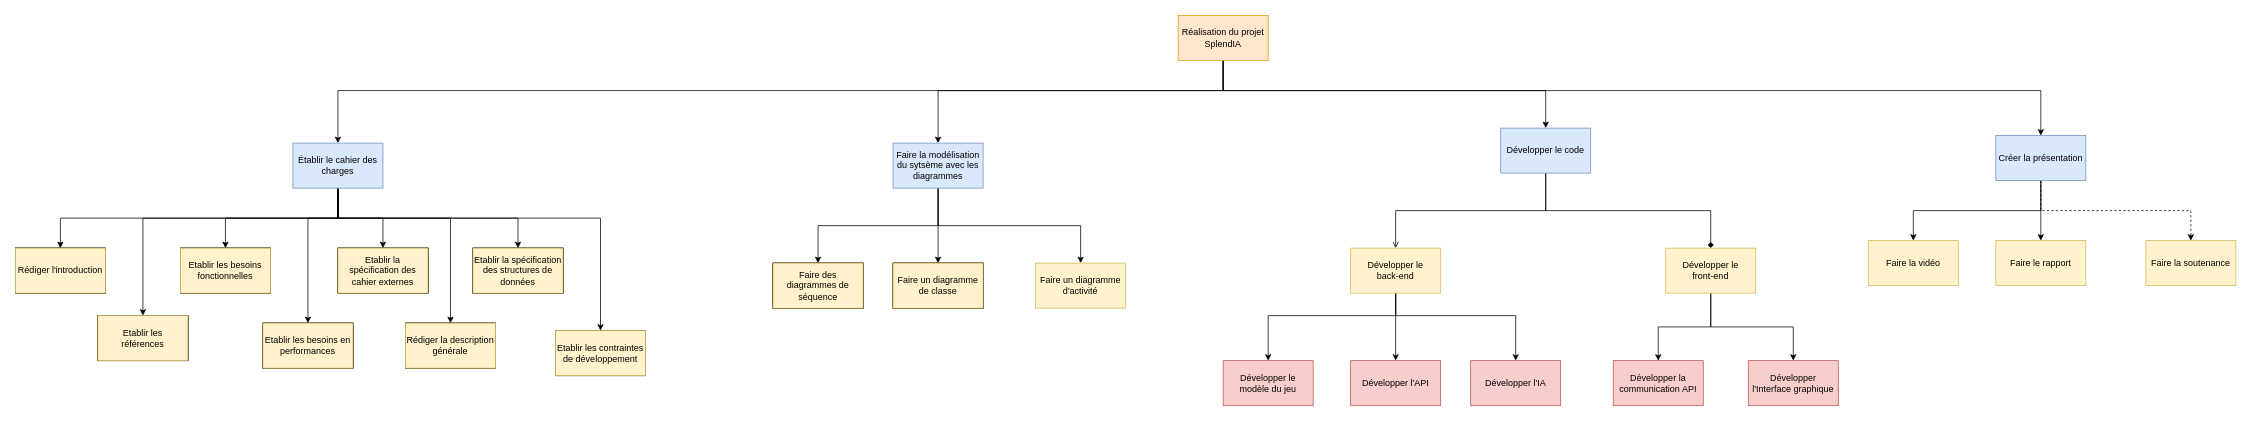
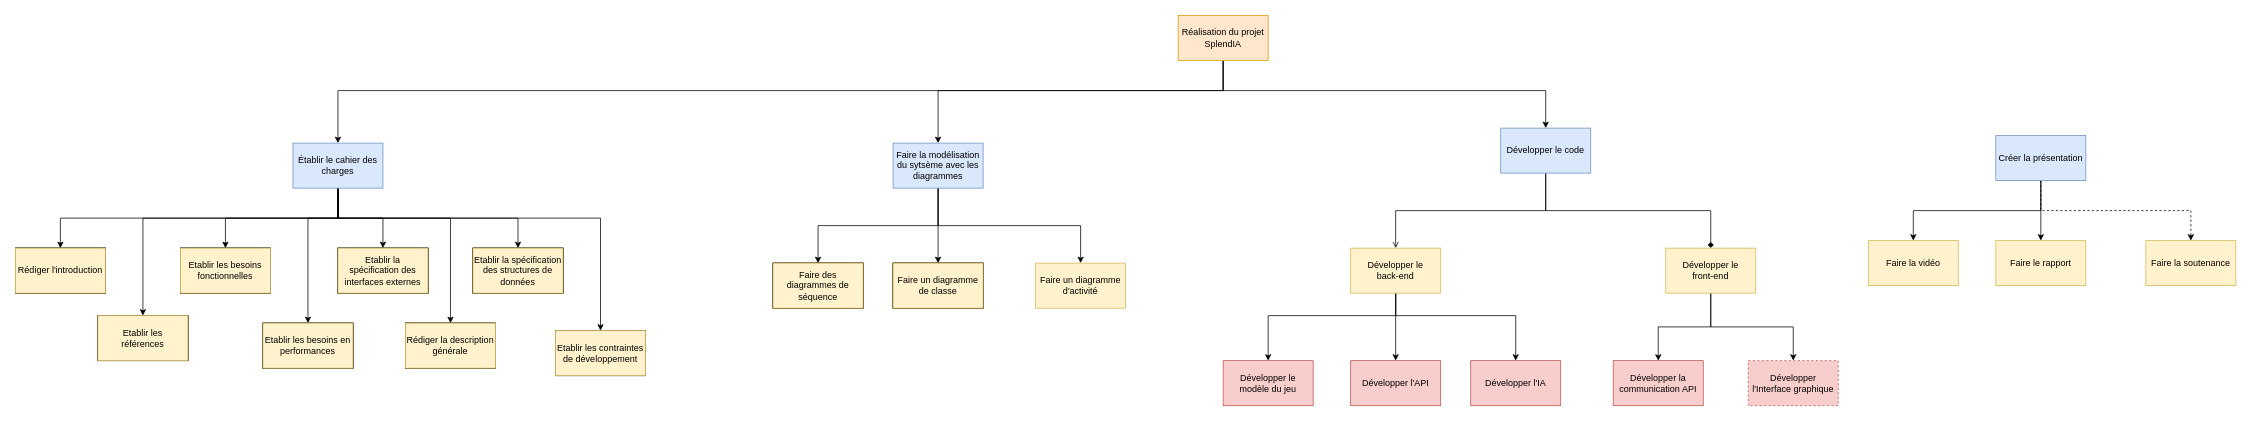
- <mxCell id="5" style="edgeStyle=orthogonalEdgeStyle;rounded=0;orthogonalLoop=1;jettySize=auto;html=1;entryX=0.5;entryY=0;entryDx=0;entryDy=0;" parent="1" source="6" target="26" edge="1"><mxGeometry relative="1" as="geometry"><Array as="points"><mxPoint x="1630" y="120" /><mxPoint x="2720" y="120" /></Array></mxGeometry></mxCell>
- <mxCell id="77" value="Etablir la spécification&amp;nbsp;des cahier externes" style="rounded=0;whiteSpace=wrap;html=1;fillColor=#fff2cc;strokeColor=#d6b656;" parent="1" vertex="1"><mxGeometry x="450" y="330" width="120" height="60" as="geometry" /></mxCell>
+ <mxCell id="77" value="Etablir la spécification&amp;nbsp;des interfaces externes" style="rounded=0;whiteSpace=wrap;html=1;fillColor=#fff2cc;strokeColor=#d6b656;" parent="1" vertex="1"><mxGeometry x="450" y="330" width="120" height="60" as="geometry" /></mxCell>
- <mxCell id="49" value="Développer &lt;br&gt;l'Interface graphique" style="rounded=0;whiteSpace=wrap;html=1;fillColor=#f8cecc;strokeColor=#b85450;" parent="1" vertex="1"><mxGeometry x="2330" y="480" width="120" height="60" as="geometry" /></mxCell>
+ <mxCell id="49" value="Développer &lt;br&gt;l'Interface graphique" style="rounded=0;whiteSpace=wrap;html=1;fillColor=#f8cecc;strokeColor=#b85450;dashed=1;" parent="1" vertex="1"><mxGeometry x="2330" y="480" width="120" height="60" as="geometry" /></mxCell>
